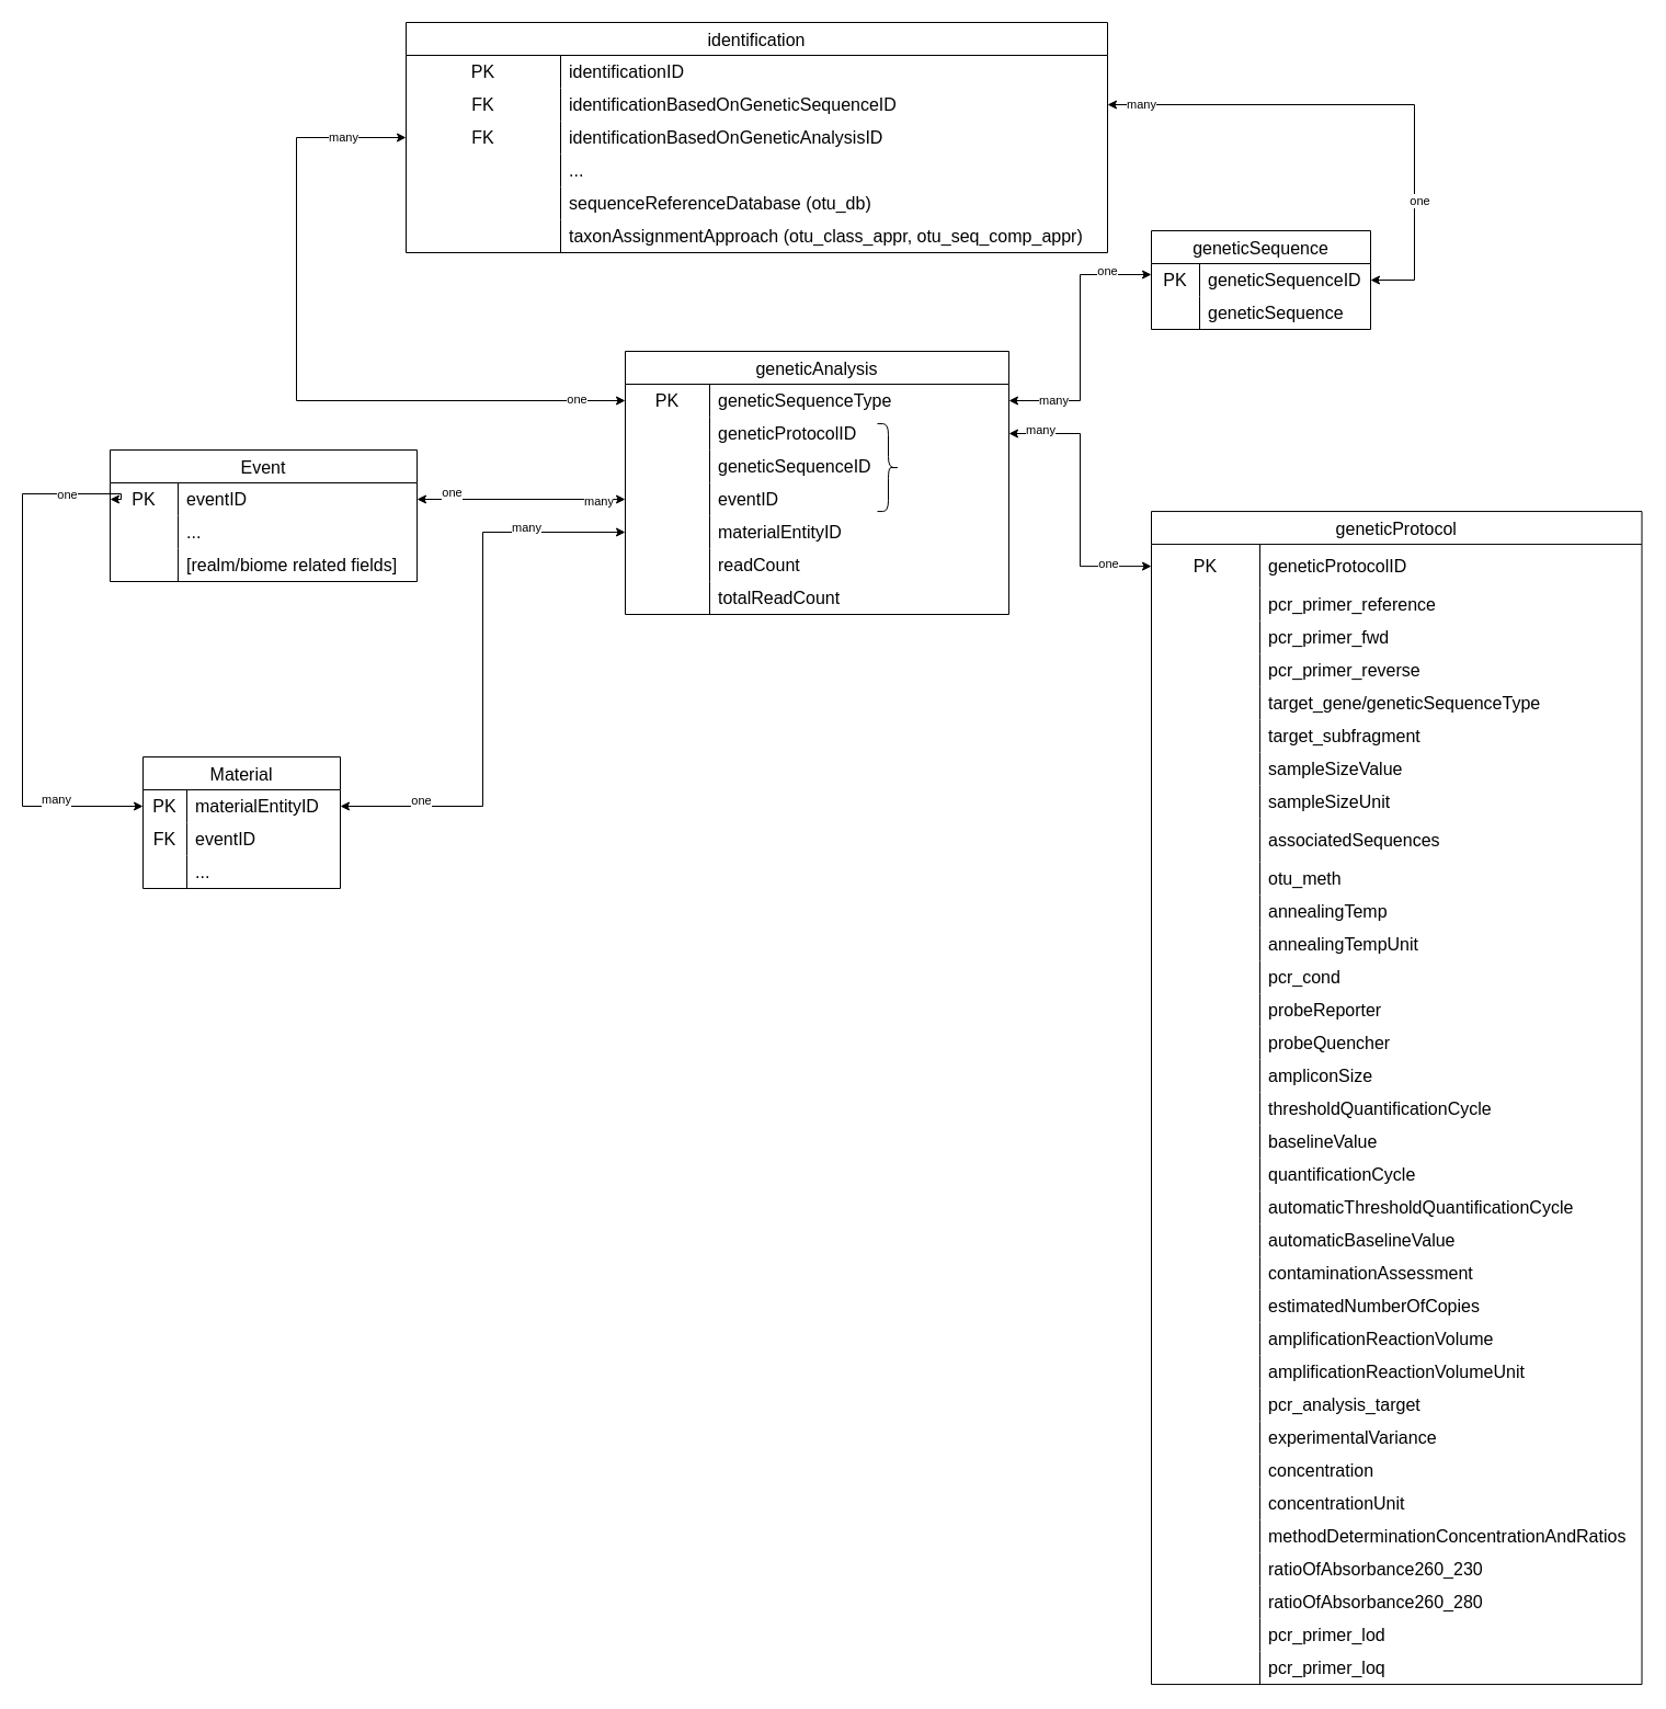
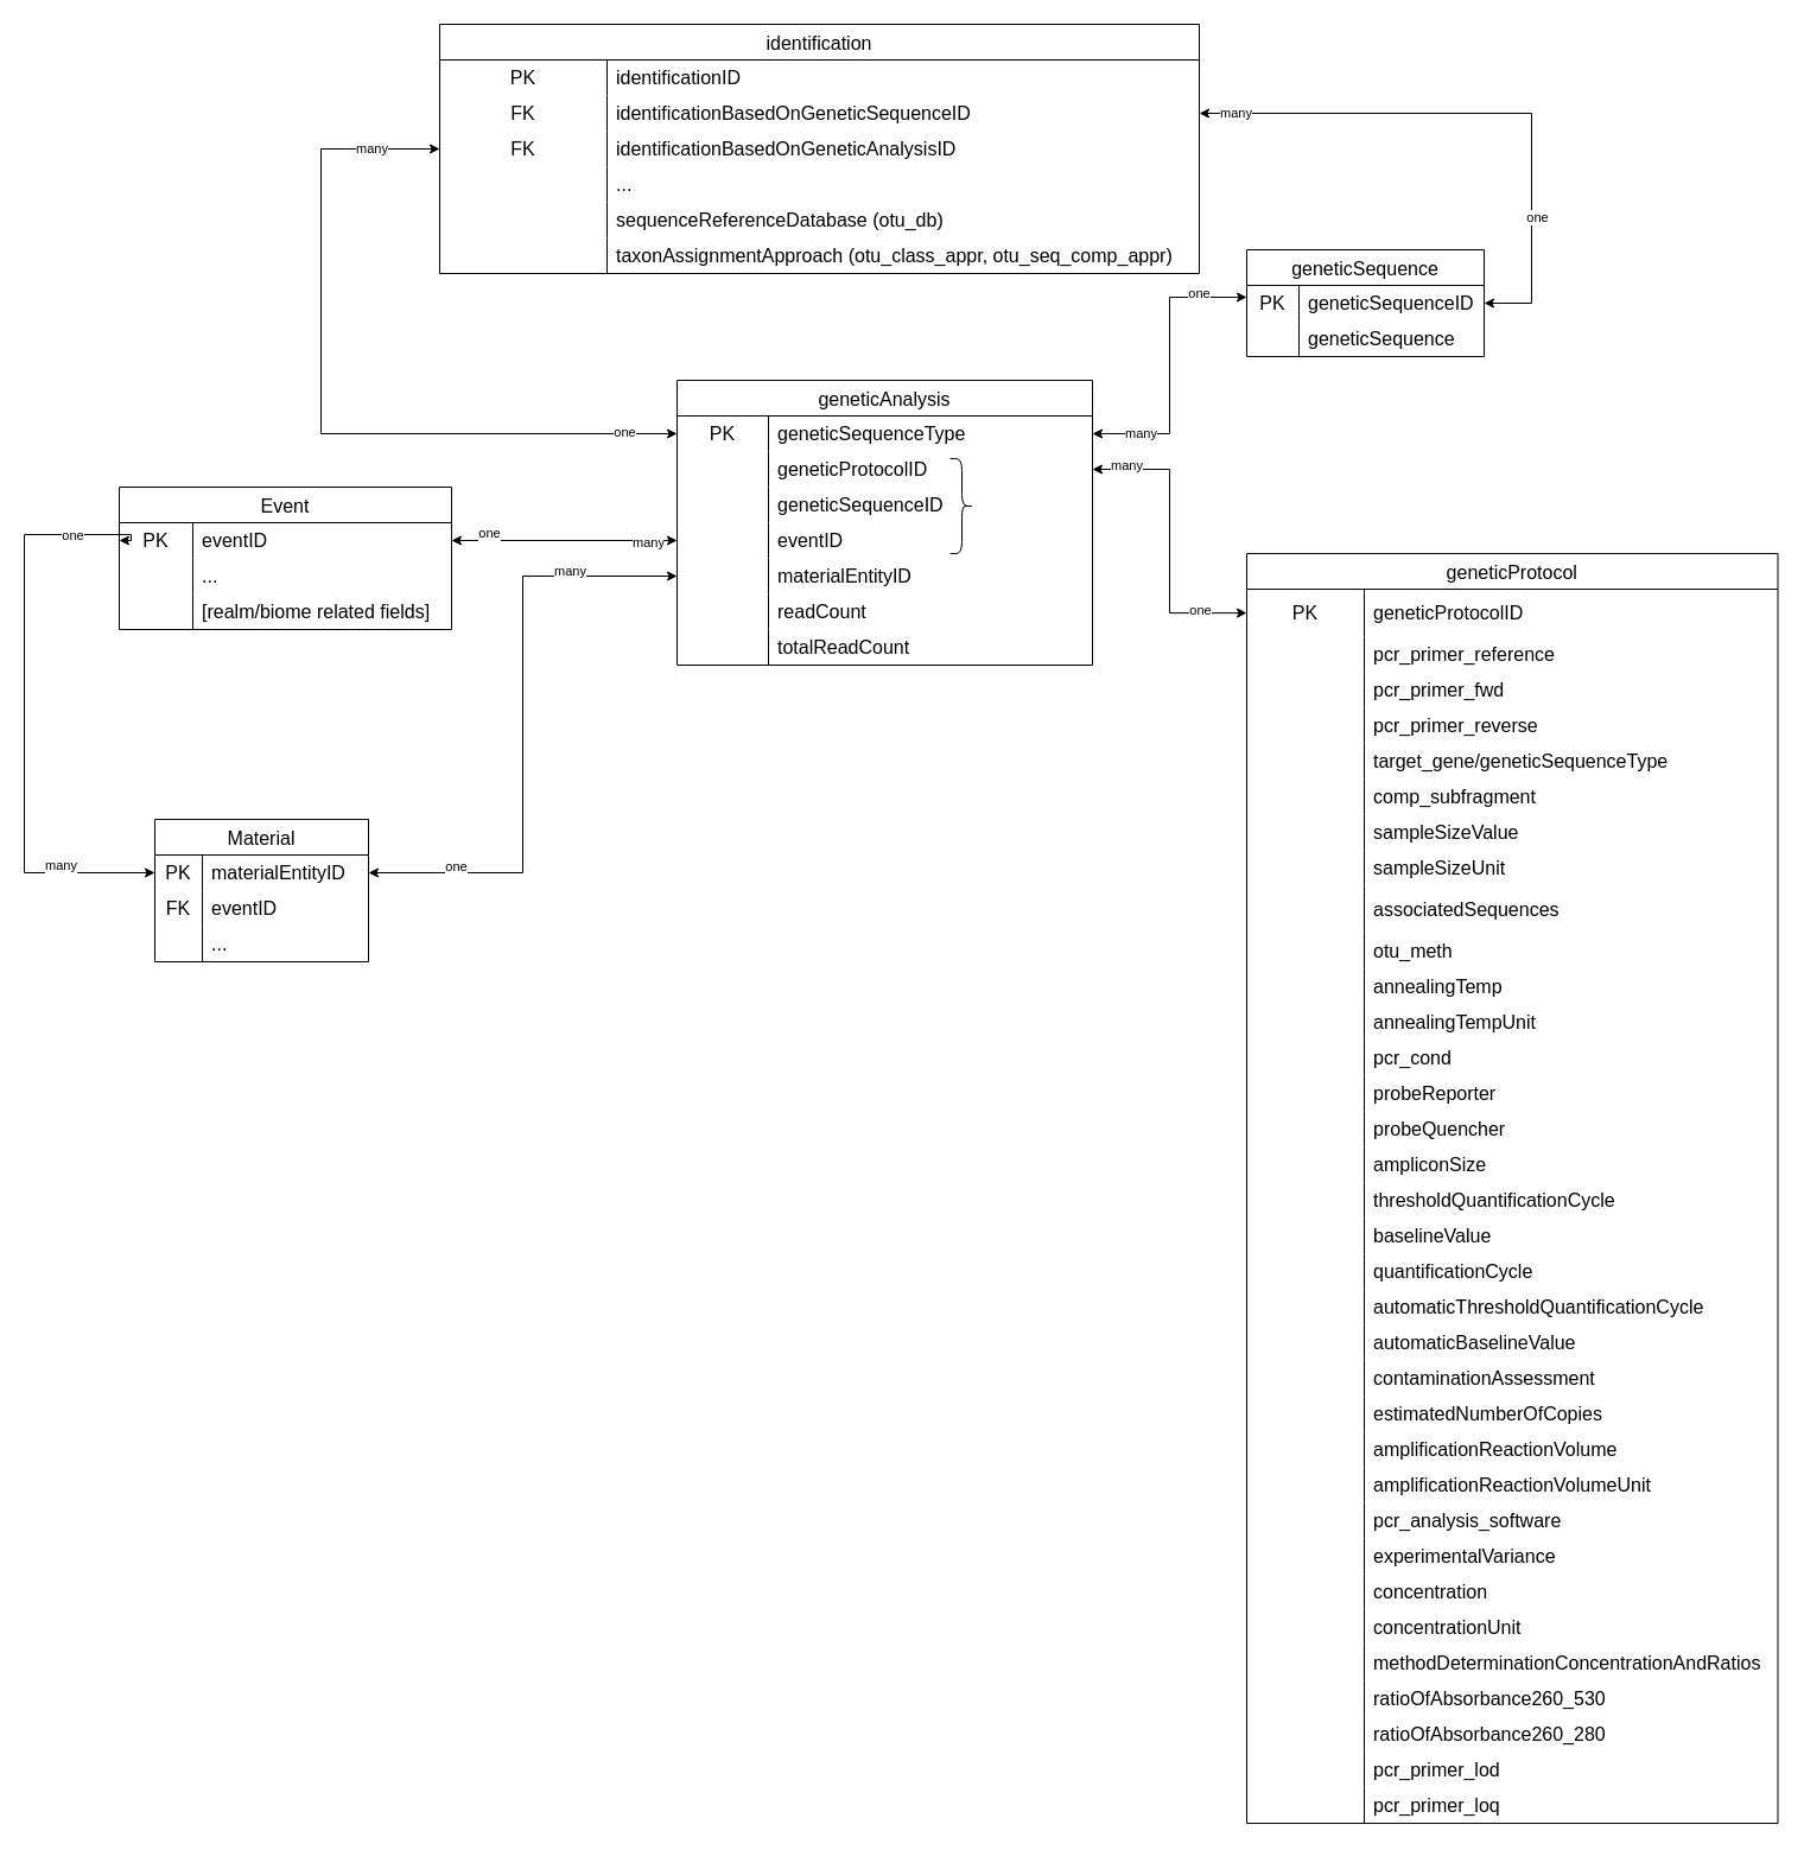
- <mxCell id="102" value="target_subfragment" style="shape=partialRectangle;html=1;whiteSpace=wrap;connectable=0;fillColor=none;top=0;left=0;bottom=0;right=0;align=left;spacingLeft=6;overflow=hidden;strokeColor=inherit;fontSize=16;" parent="100" vertex="1"><mxGeometry x="99" width="349" height="30" as="geometry"><mxRectangle width="349" height="30" as="alternateBounds" /></mxGeometry></mxCell>
+ <mxCell id="102" value="comp_subfragment" style="shape=partialRectangle;html=1;whiteSpace=wrap;connectable=0;fillColor=none;top=0;left=0;bottom=0;right=0;align=left;spacingLeft=6;overflow=hidden;strokeColor=inherit;fontSize=16;" parent="100" vertex="1"><mxGeometry x="99" width="349" height="30" as="geometry"><mxRectangle width="349" height="30" as="alternateBounds" /></mxGeometry></mxCell>
- <mxCell id="162" value="pcr_analysis_target" style="shape=partialRectangle;html=1;whiteSpace=wrap;connectable=0;fillColor=none;top=0;left=0;bottom=0;right=0;align=left;spacingLeft=6;overflow=hidden;strokeColor=inherit;fontSize=16;" parent="160" vertex="1"><mxGeometry x="99" width="349" height="30" as="geometry"><mxRectangle width="349" height="30" as="alternateBounds" /></mxGeometry></mxCell>
+ <mxCell id="162" value="pcr_analysis_software" style="shape=partialRectangle;html=1;whiteSpace=wrap;connectable=0;fillColor=none;top=0;left=0;bottom=0;right=0;align=left;spacingLeft=6;overflow=hidden;strokeColor=inherit;fontSize=16;" parent="160" vertex="1"><mxGeometry x="99" width="349" height="30" as="geometry"><mxRectangle width="349" height="30" as="alternateBounds" /></mxGeometry></mxCell>
- <mxCell id="177" value="ratioOfAbsorbance260_230" style="shape=partialRectangle;html=1;whiteSpace=wrap;connectable=0;fillColor=none;top=0;left=0;bottom=0;right=0;align=left;spacingLeft=6;overflow=hidden;strokeColor=inherit;fontSize=16;" parent="175" vertex="1"><mxGeometry x="99" width="349" height="30" as="geometry"><mxRectangle width="349" height="30" as="alternateBounds" /></mxGeometry></mxCell>
+ <mxCell id="177" value="ratioOfAbsorbance260_530" style="shape=partialRectangle;html=1;whiteSpace=wrap;connectable=0;fillColor=none;top=0;left=0;bottom=0;right=0;align=left;spacingLeft=6;overflow=hidden;strokeColor=inherit;fontSize=16;" parent="175" vertex="1"><mxGeometry x="99" width="349" height="30" as="geometry"><mxRectangle width="349" height="30" as="alternateBounds" /></mxGeometry></mxCell>
